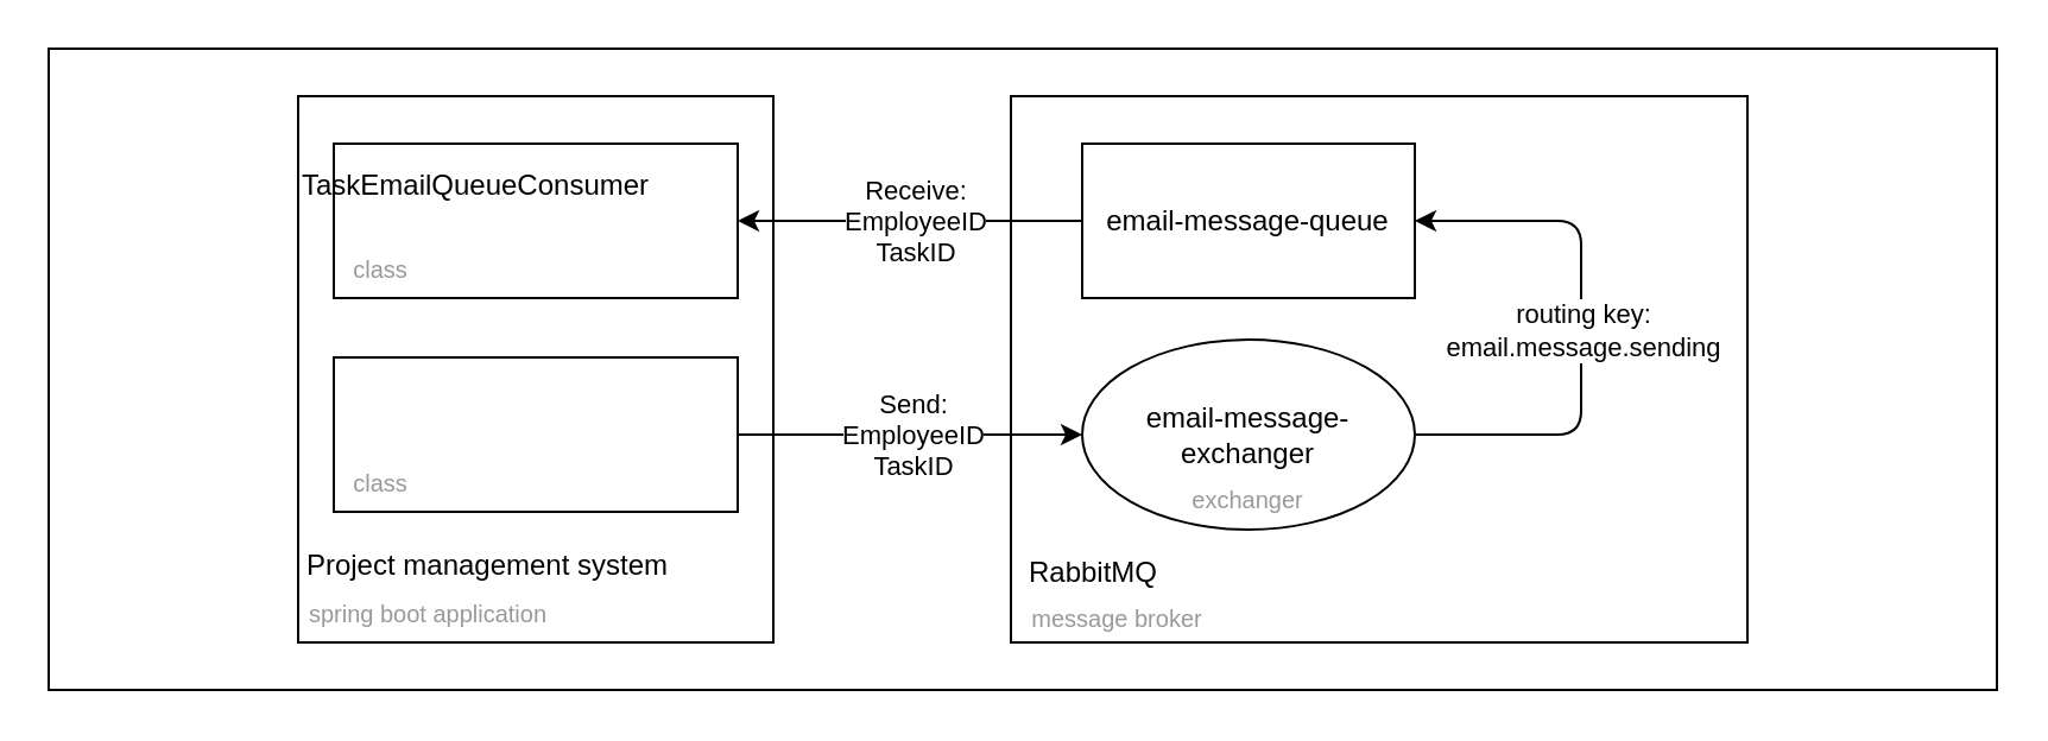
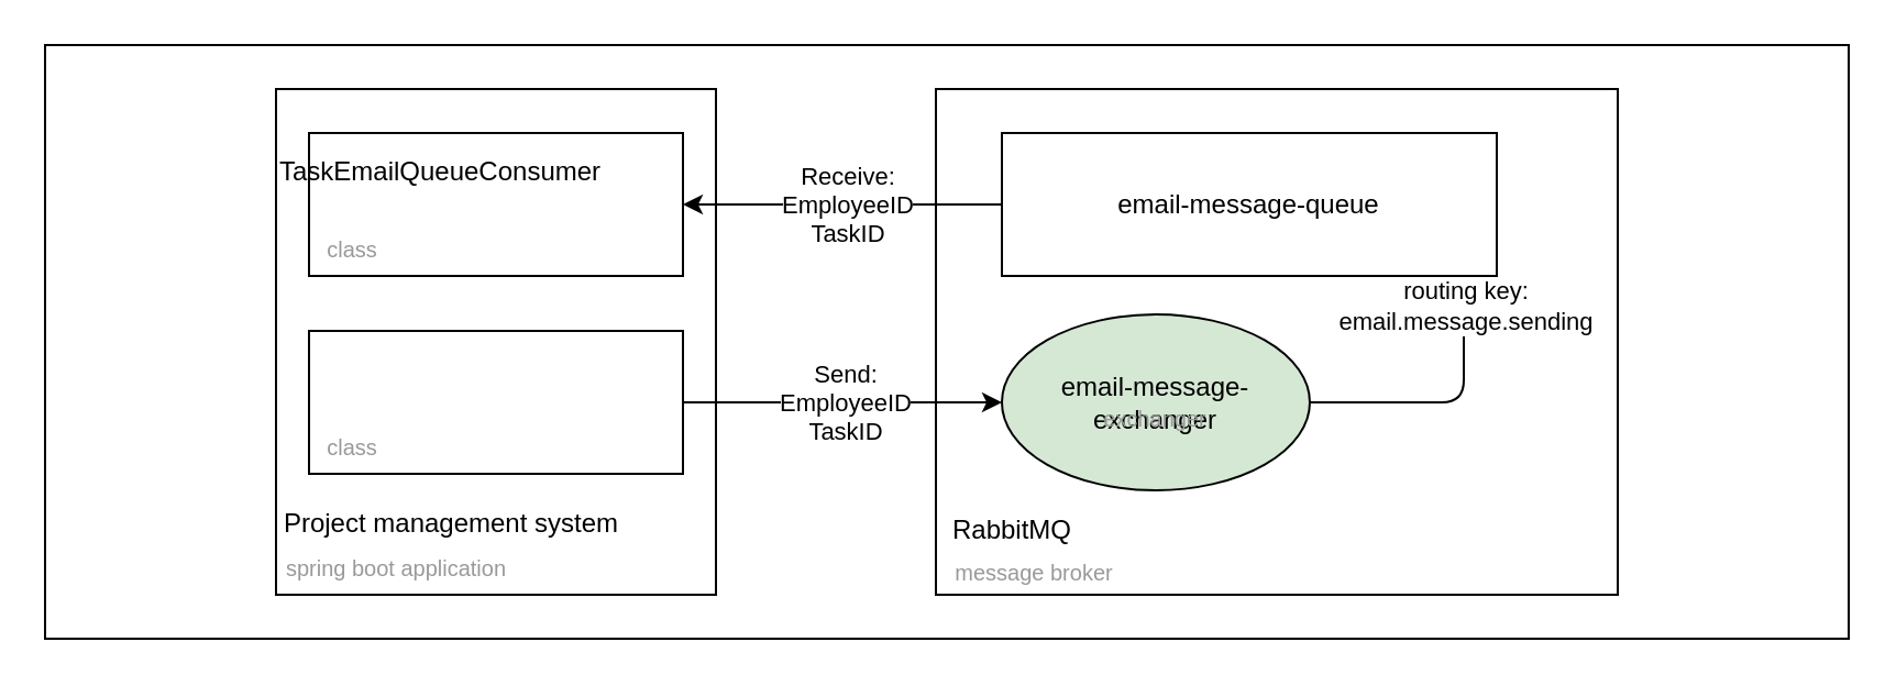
- <mxCell id="18" value="email-message-queue" style="rounded=0;whiteSpace=wrap;html=1;" parent="1" vertex="1"><mxGeometry x="455" y="60" width="140" height="65" as="geometry" /></mxCell>
+ <mxCell id="18" value="email-message-queue" style="rounded=0;whiteSpace=wrap;html=1;" parent="1" vertex="1"><mxGeometry x="455" y="60" width="225" height="65" as="geometry" /></mxCell>
- <mxCell id="16" value="email-message-exchanger" style="ellipse;whiteSpace=wrap;html=1;" parent="1" vertex="1"><mxGeometry x="455" y="142.5" width="140" height="80" as="geometry" /></mxCell>
+ <mxCell id="16" value="email-message-exchanger" style="ellipse;whiteSpace=wrap;html=1;fillColor=#d5e8d4;" parent="1" vertex="1"><mxGeometry x="455" y="142.5" width="140" height="80" as="geometry" /></mxCell>
- <mxCell id="22" value="&lt;font color=&quot;#999999&quot; style=&quot;font-size: 10px;&quot;&gt;exchanger&lt;/font&gt;" style="text;html=1;strokeColor=none;fillColor=none;align=center;verticalAlign=middle;whiteSpace=wrap;rounded=0;" parent="1" vertex="1"><mxGeometry x="505" y="197.5" width="40" height="25" as="geometry" /></mxCell>
+ <mxCell id="22" value="&lt;font color=&quot;#999999&quot; style=&quot;font-size: 10px;&quot;&gt;exchanger&lt;/font&gt;" style="text;html=1;strokeColor=none;fillColor=none;align=center;verticalAlign=middle;whiteSpace=wrap;rounded=0;" parent="1" vertex="1"><mxGeometry x="505" y="177.5" width="40" height="25" as="geometry" /></mxCell>
